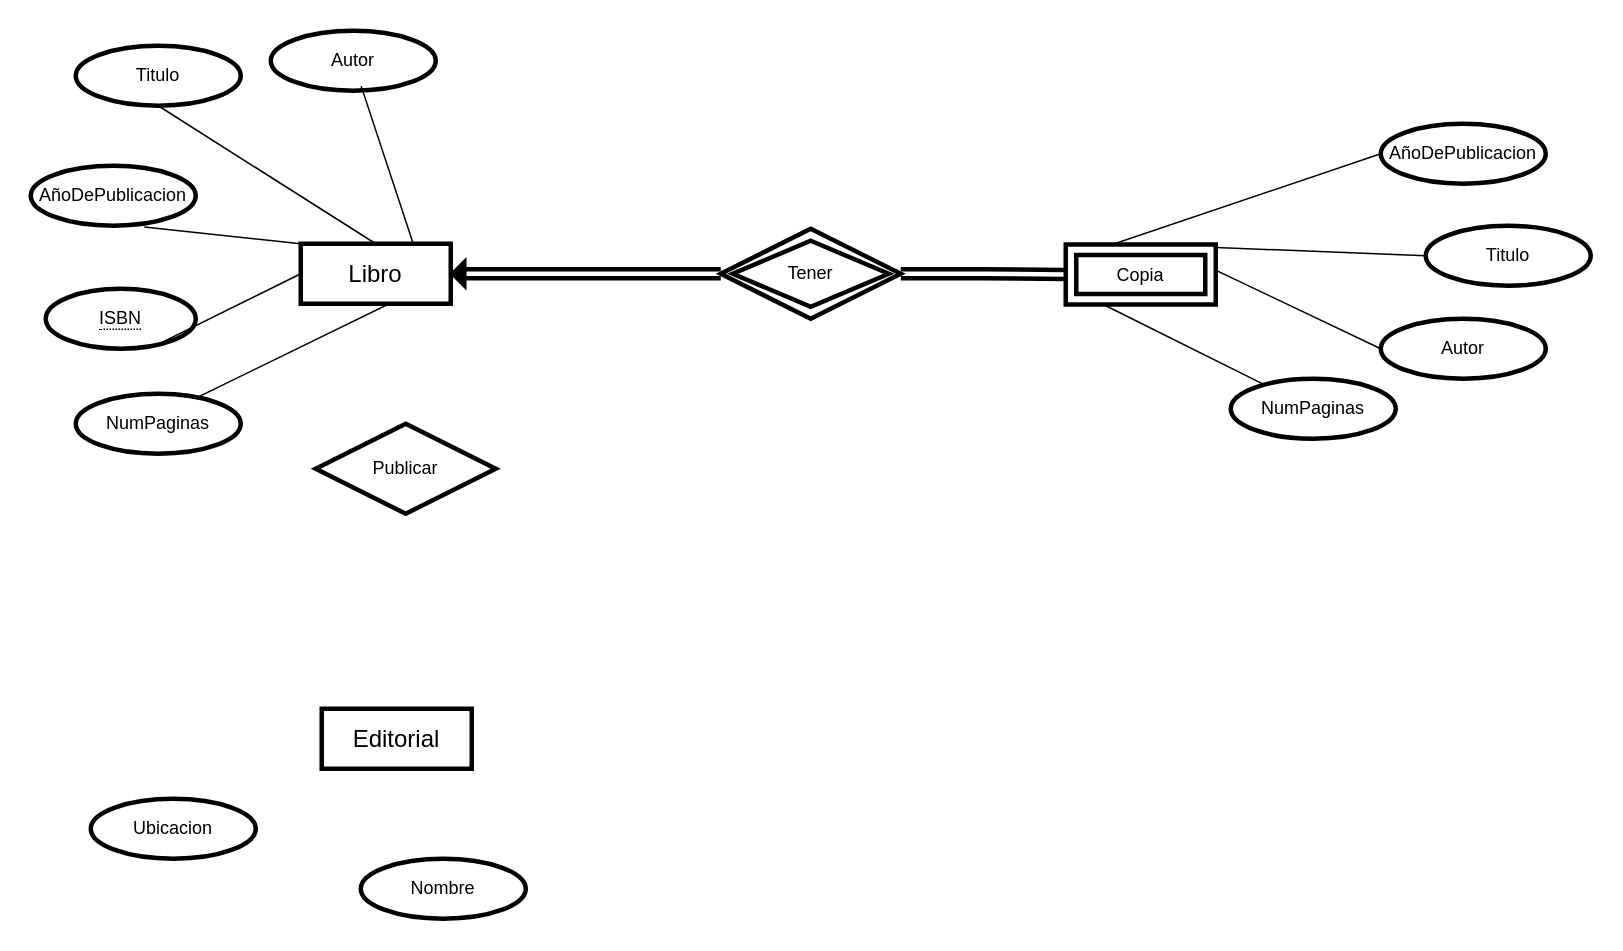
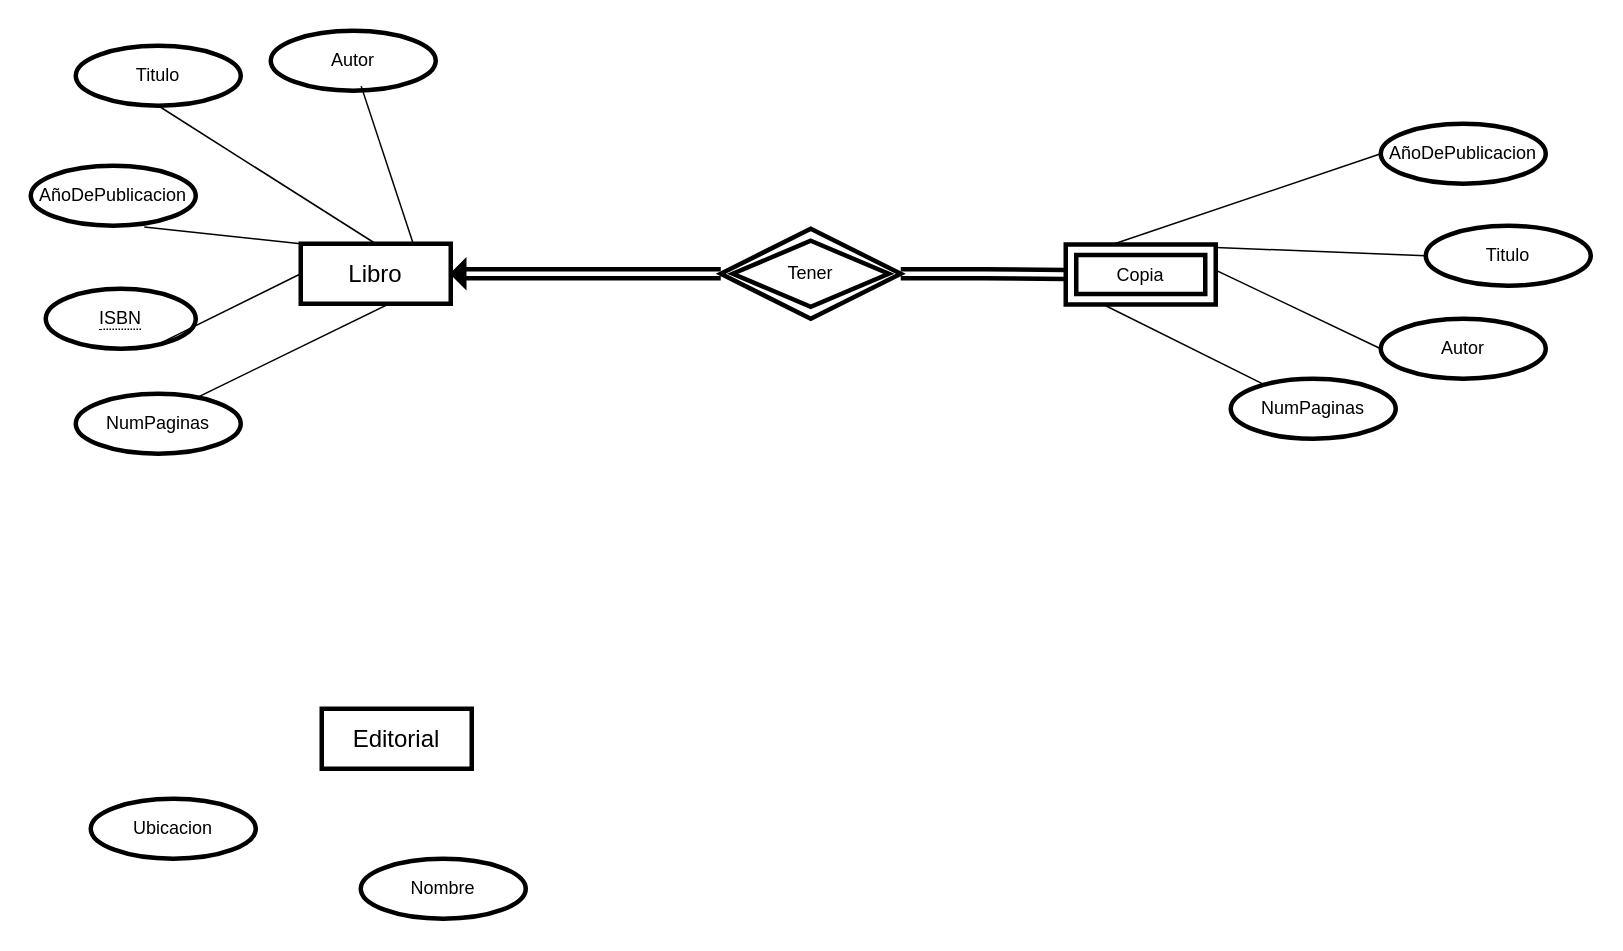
- <mxCell id="28" value="Publicar" style="shape=rhombus;perimeter=rhombusPerimeter;whiteSpace=wrap;html=1;align=center;strokeWidth=3;" vertex="1" parent="1"><mxGeometry x="210" y="282" width="120" height="60" as="geometry" /></mxCell>
